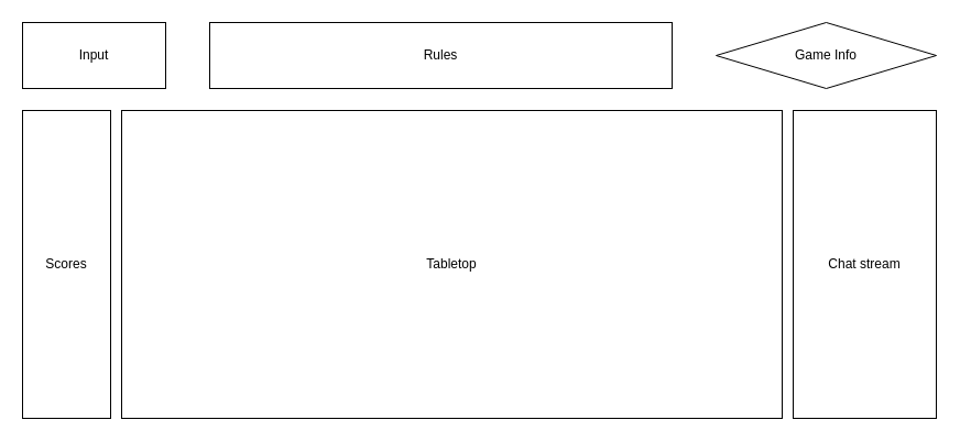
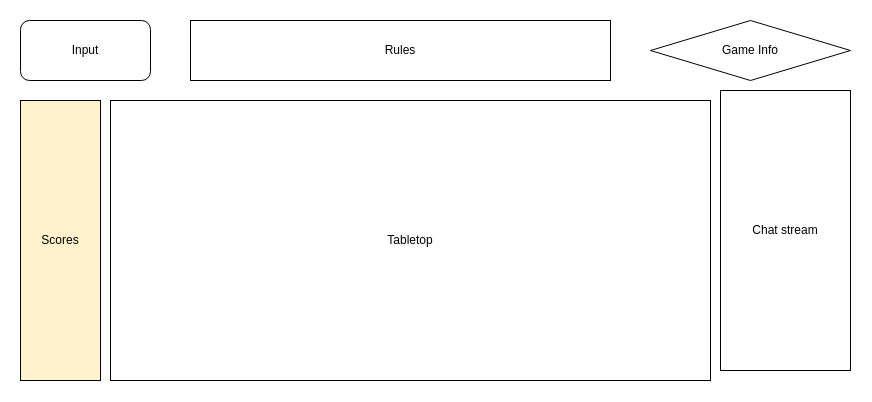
- <mxCell id="2" value="Input" style="rounded=0;whiteSpace=wrap;html=1;" vertex="1" parent="1"><mxGeometry x="20" y="20" width="130" height="60" as="geometry" /></mxCell>
+ <mxCell id="2" value="Input" style="whiteSpace=wrap;html=1;rounded=1;" vertex="1" parent="1"><mxGeometry x="20" y="20" width="130" height="60" as="geometry" /></mxCell>
- <mxCell id="7" value="Scores" style="rounded=0;whiteSpace=wrap;html=1;" vertex="1" parent="1"><mxGeometry x="20" y="100" width="80" height="280" as="geometry" /></mxCell>
+ <mxCell id="7" value="Scores" style="rounded=0;whiteSpace=wrap;html=1;fillColor=#fff2cc;" vertex="1" parent="1"><mxGeometry x="20" y="100" width="80" height="280" as="geometry" /></mxCell>
- <mxCell id="4" value="Chat stream" style="rounded=0;whiteSpace=wrap;html=1;" vertex="1" parent="1"><mxGeometry x="720" y="100" width="130" height="280" as="geometry" /></mxCell>
+ <mxCell id="4" value="Chat stream" style="rounded=0;whiteSpace=wrap;html=1;" vertex="1" parent="1"><mxGeometry x="720" y="90" width="130" height="280" as="geometry" /></mxCell>
